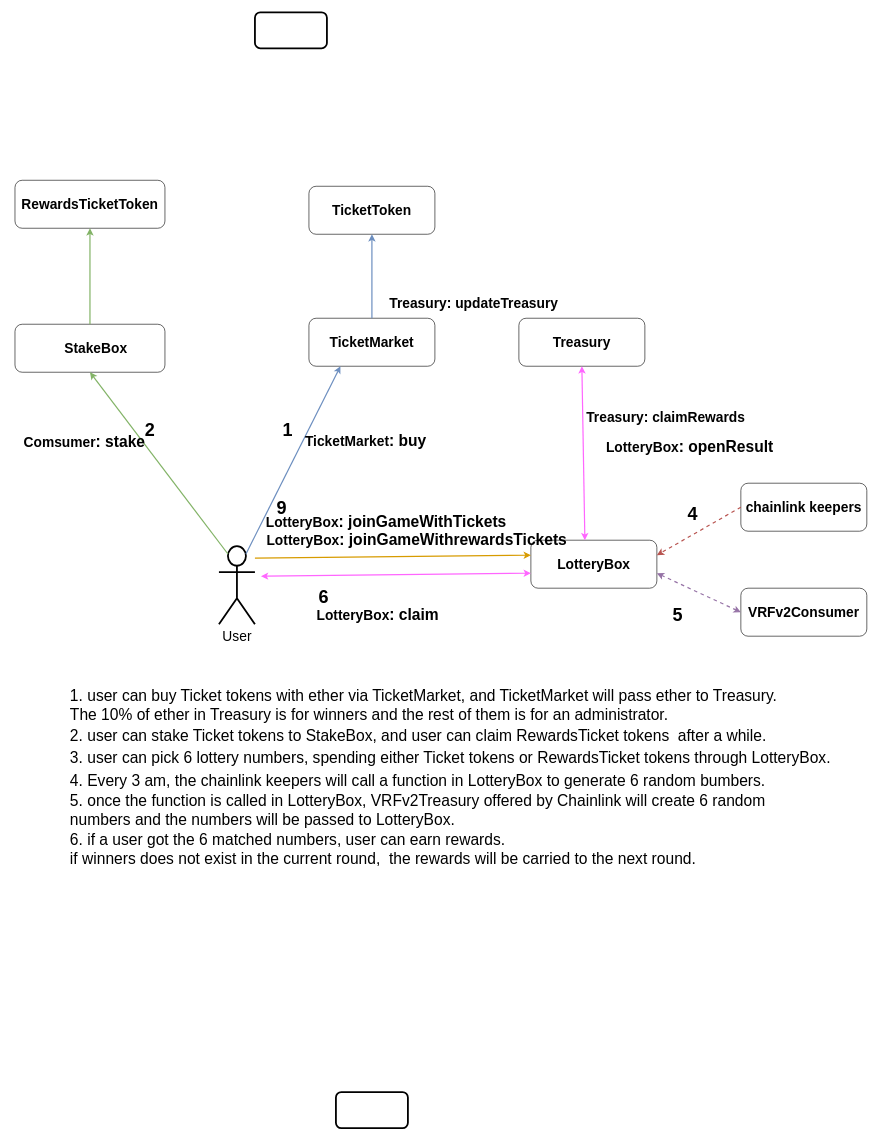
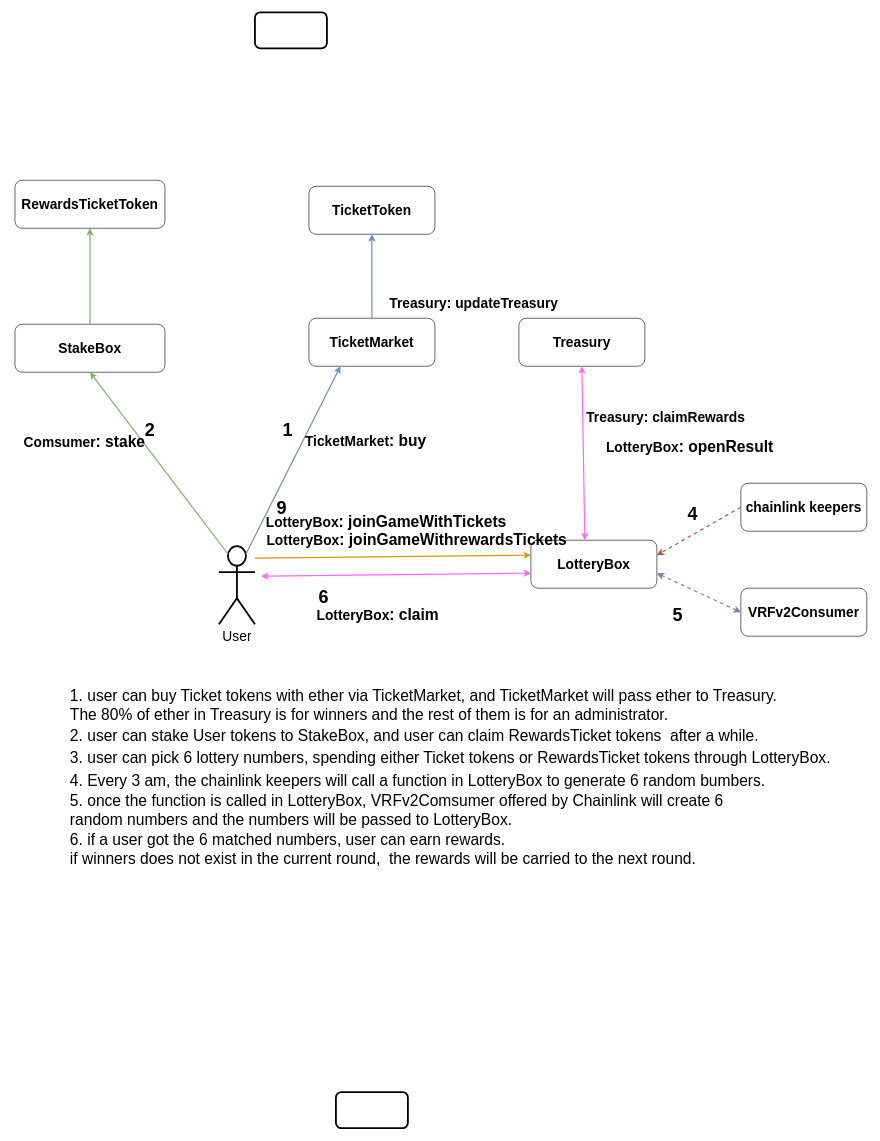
- <mxCell id="5" value="&lt;b style=&quot;&quot;&gt;&lt;font style=&quot;font-size: 23px;&quot;&gt;StakeBox&lt;/font&gt;&lt;/b&gt;" style="text;html=1;strokeColor=none;fillColor=none;align=center;verticalAlign=middle;whiteSpace=wrap;rounded=0;fontSize=17;" vertex="1" parent="1"><mxGeometry x="54" y="550" width="210" height="60" as="geometry" /></mxCell>
+ <mxCell id="5" value="&lt;b style=&quot;&quot;&gt;&lt;font style=&quot;font-size: 23px;&quot;&gt;StakeBox&lt;/font&gt;&lt;/b&gt;" style="text;html=1;strokeColor=none;fillColor=none;align=center;verticalAlign=middle;whiteSpace=wrap;rounded=0;fontSize=17;" vertex="1" parent="1"><mxGeometry x="44" y="550" width="210" height="60" as="geometry" /></mxCell>
- <mxCell id="27" value="&lt;font style=&quot;font-size: 26px;&quot;&gt;1. user can buy Ticket tokens with ether via TicketMarket, and TicketMarket will pass ether to Treasury.&lt;br&gt;The 10% of ether in Treasury is for winners and the rest of them is for an administrator.&amp;nbsp;&amp;nbsp;&lt;/font&gt;" style="text;html=1;strokeColor=none;fillColor=none;align=left;verticalAlign=middle;whiteSpace=wrap;rounded=0;strokeWidth=3;fontSize=23;" vertex="1" parent="1"><mxGeometry y="1150" width="1185" height="50" as="geometry" x="114" /></mxCell>
+ <mxCell id="27" value="&lt;font style=&quot;font-size: 26px;&quot;&gt;1. user can buy Ticket tokens with ether via TicketMarket, and TicketMarket will pass ether to Treasury.&lt;br&gt;The 80% of ether in Treasury is for winners and the rest of them is for an administrator.&amp;nbsp;&amp;nbsp;&lt;/font&gt;" style="text;html=1;strokeColor=none;fillColor=none;align=left;verticalAlign=middle;whiteSpace=wrap;rounded=0;strokeWidth=3;fontSize=23;" vertex="1" parent="1"><mxGeometry y="1150" width="1185" height="50" as="geometry" x="114" /></mxCell>
- <mxCell id="28" value="&lt;font style=&quot;font-size: 26px;&quot;&gt;2. user can stake Ticket tokens to StakeBox, and user can claim RewardsTicket tokens&amp;nbsp; after a while.&lt;/font&gt;" style="text;html=1;strokeColor=none;fillColor=none;align=left;verticalAlign=middle;whiteSpace=wrap;rounded=0;strokeWidth=3;fontSize=23;" vertex="1" parent="1"><mxGeometry y="1201" width="1185" height="50" as="geometry" x="114" /></mxCell>
+ <mxCell id="28" value="&lt;font style=&quot;font-size: 26px;&quot;&gt;2. user can stake User tokens to StakeBox, and user can claim RewardsTicket tokens&amp;nbsp; after a while.&lt;/font&gt;" style="text;html=1;strokeColor=none;fillColor=none;align=left;verticalAlign=middle;whiteSpace=wrap;rounded=0;strokeWidth=3;fontSize=23;" vertex="1" parent="1"><mxGeometry y="1201" width="1185" height="50" as="geometry" x="114" /></mxCell>
- <mxCell id="31" value="&lt;font style=&quot;font-size: 26px;&quot;&gt;5. once the function is called in LotteryBox, VRFv2Treasury offered by Chainlink will create 6 random numbers and the numbers will be passed to LotteryBox.&lt;/font&gt;" style="text;html=1;strokeColor=none;fillColor=none;align=left;verticalAlign=middle;whiteSpace=wrap;rounded=0;strokeWidth=3;fontSize=23;" vertex="1" parent="1"><mxGeometry y="1326" width="1185" height="50" as="geometry" x="114" /></mxCell>
+ <mxCell id="31" value="&lt;font style=&quot;font-size: 26px;&quot;&gt;5. once the function is called in LotteryBox, VRFv2Comsumer offered by Chainlink will create 6 random numbers and the numbers will be passed to LotteryBox.&lt;/font&gt;" style="text;html=1;strokeColor=none;fillColor=none;align=left;verticalAlign=middle;whiteSpace=wrap;rounded=0;strokeWidth=3;fontSize=23;" vertex="1" parent="1"><mxGeometry y="1326" width="1185" height="50" as="geometry" x="114" /></mxCell>
